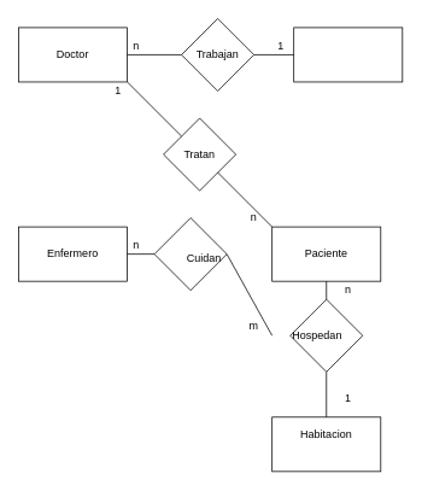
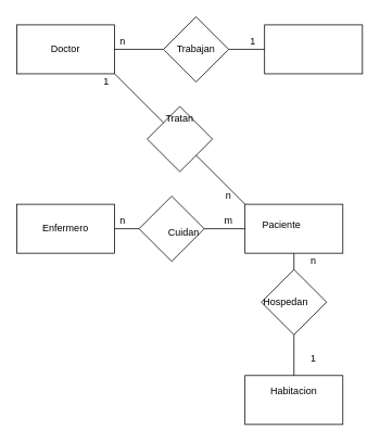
- <mxCell id="19" value="Tratan" style="text;html=1;strokeColor=none;fillColor=none;align=center;verticalAlign=middle;whiteSpace=wrap;rounded=0;" vertex="1" parent="1"><mxGeometry x="200" y="160" width="40" height="20" as="geometry" /></mxCell>
+ <mxCell id="19" value="Tratan" style="text;html=1;strokeColor=none;fillColor=none;align=center;verticalAlign=middle;whiteSpace=wrap;rounded=0;" vertex="1" parent="1"><mxGeometry x="200" y="135" width="40" height="20" as="geometry" /></mxCell>
- <mxCell id="9" value="Paciente" style="text;html=1;strokeColor=none;fillColor=none;align=center;verticalAlign=middle;whiteSpace=wrap;rounded=0;" vertex="1" parent="1"><mxGeometry x="340" y="270" width="40" height="20" as="geometry" /></mxCell>
+ <mxCell id="9" value="Paciente" style="text;html=1;strokeColor=none;fillColor=none;align=center;verticalAlign=middle;whiteSpace=wrap;rounded=0;" vertex="1" parent="1"><mxGeometry x="325" y="265" width="40" height="20" as="geometry" /></mxCell>
- <mxCell id="26" value="m" style="text;html=1;strokeColor=none;fillColor=none;align=center;verticalAlign=middle;whiteSpace=wrap;rounded=0;" vertex="1" parent="1"><mxGeometry x="260" y="350" width="40" height="20" as="geometry" /></mxCell>
+ <mxCell id="26" value="m" style="text;html=1;strokeColor=none;fillColor=none;align=center;verticalAlign=middle;whiteSpace=wrap;rounded=0;" vertex="1" parent="1"><mxGeometry x="260" y="260" width="40" height="20" as="geometry" /></mxCell>
